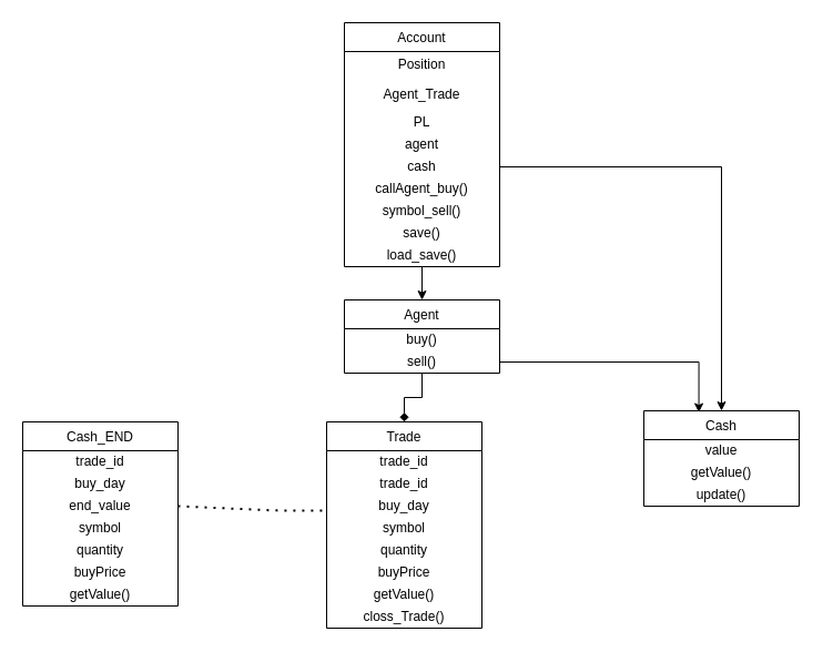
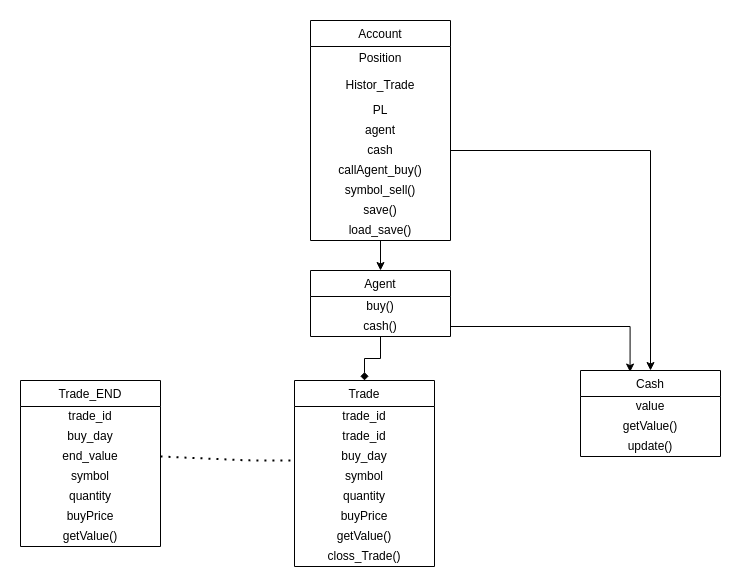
- <mxCell id="4" value="Agent_Trade" style="text;html=1;strokeColor=none;fillColor=none;align=center;verticalAlign=middle;whiteSpace=wrap;rounded=0;" parent="2" vertex="1"><mxGeometry y="50" width="140" height="30" as="geometry" /></mxCell>
+ <mxCell id="4" value="Histor_Trade" style="text;html=1;strokeColor=none;fillColor=none;align=center;verticalAlign=middle;whiteSpace=wrap;rounded=0;" parent="2" vertex="1"><mxGeometry y="50" width="140" height="30" as="geometry" /></mxCell>
- <mxCell id="24" value="sell()" style="text;html=1;strokeColor=none;fillColor=none;align=center;verticalAlign=middle;whiteSpace=wrap;rounded=0;" parent="22" vertex="1"><mxGeometry y="46" width="140" height="20" as="geometry" /></mxCell>
+ <mxCell id="24" value="cash()" style="text;html=1;strokeColor=none;fillColor=none;align=center;verticalAlign=middle;whiteSpace=wrap;rounded=0;" parent="22" vertex="1"><mxGeometry y="46" width="140" height="20" as="geometry" /></mxCell>
- <mxCell id="33" value="Cash_END" style="swimlane;fontStyle=0;childLayout=stackLayout;horizontal=1;startSize=26;horizontalStack=0;resizeParent=1;resizeParentMax=0;resizeLast=0;collapsible=1;marginBottom=0;" vertex="1" parent="1"><mxGeometry x="20" y="380" width="140" height="166" as="geometry" /></mxCell>
+ <mxCell id="33" value="Trade_END" style="swimlane;fontStyle=0;childLayout=stackLayout;horizontal=1;startSize=26;horizontalStack=0;resizeParent=1;resizeParentMax=0;resizeLast=0;collapsible=1;marginBottom=0;" vertex="1" parent="1"><mxGeometry x="20" y="380" width="140" height="166" as="geometry" /></mxCell>
